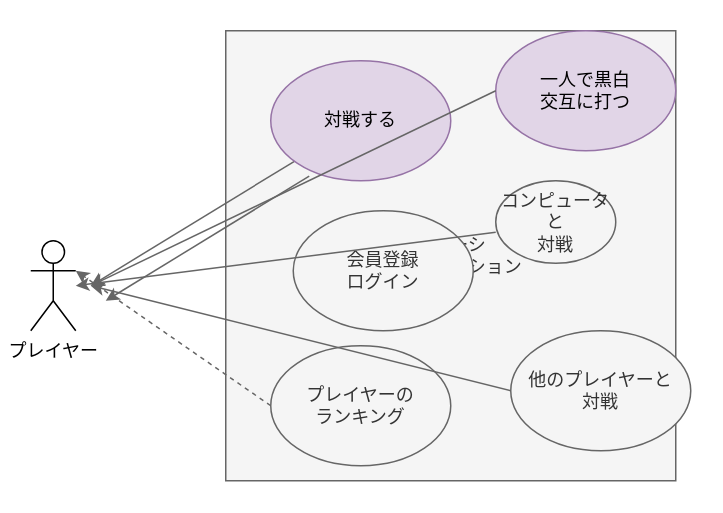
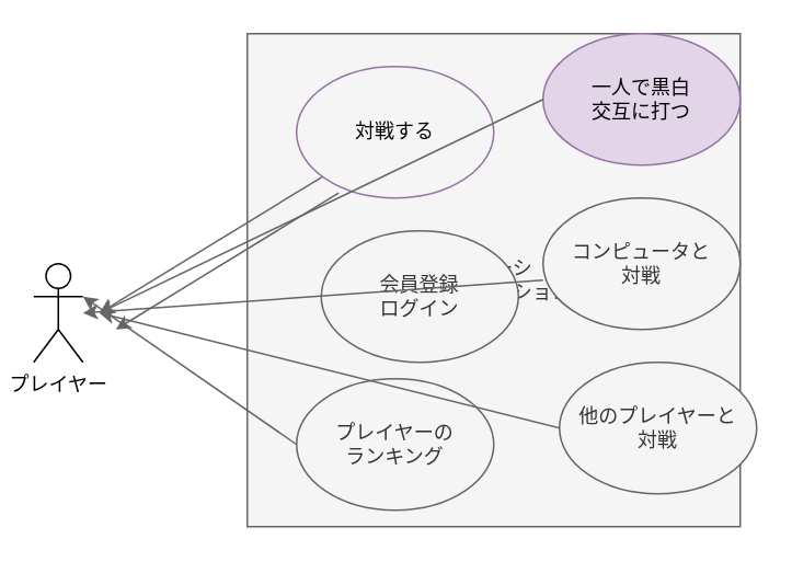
- <mxCell id="5" value="対戦する" style="ellipse;whiteSpace=wrap;html=1;fillColor=#e1d5e7;strokeColor=#9673a6;" vertex="1" parent="1"><mxGeometry x="180" y="40" width="120" height="80" as="geometry" /></mxCell>
+ <mxCell id="5" value="対戦する" style="ellipse;whiteSpace=wrap;html=1;fillColor=#f5f5f5;strokeColor=#9673a6;" vertex="1" parent="1"><mxGeometry x="180" y="40" width="120" height="80" as="geometry" /></mxCell>
- <mxCell id="9" value="コンピュータと&lt;br&gt;対戦" style="ellipse;whiteSpace=wrap;html=1;fillColor=#f5f5f5;fontColor=#333333;strokeColor=#666666;" vertex="1" parent="1"><mxGeometry x="330" y="120" width="80" height="55" as="geometry" /></mxCell>
+ <mxCell id="9" value="コンピュータと&lt;br&gt;対戦" style="ellipse;whiteSpace=wrap;html=1;fillColor=#f5f5f5;fontColor=#333333;strokeColor=#666666;" vertex="1" parent="1"><mxGeometry x="330" y="120" width="120" height="80" as="geometry" /></mxCell>
- <mxCell id="15" style="edgeStyle=none;html=1;fillColor=#f5f5f5;strokeColor=#666666;entryX=1;entryY=0.333;entryDx=0;entryDy=0;entryPerimeter=0;exitX=0;exitY=0.5;exitDx=0;exitDy=0;dashed=1;" edge="1" parent="1" source="10" target="3"><mxGeometry relative="1" as="geometry"><mxPoint x="110" y="240" as="targetPoint" /><mxPoint x="245.648" y="156.94" as="sourcePoint" /></mxGeometry></mxCell>
+ <mxCell id="15" style="edgeStyle=none;html=1;fillColor=#f5f5f5;strokeColor=#666666;entryX=1;entryY=0.333;entryDx=0;entryDy=0;entryPerimeter=0;exitX=0;exitY=0.5;exitDx=0;exitDy=0;" edge="1" parent="1" source="10" target="3"><mxGeometry relative="1" as="geometry"><mxPoint x="110" y="240" as="targetPoint" /><mxPoint x="245.648" y="156.94" as="sourcePoint" /></mxGeometry></mxCell>
